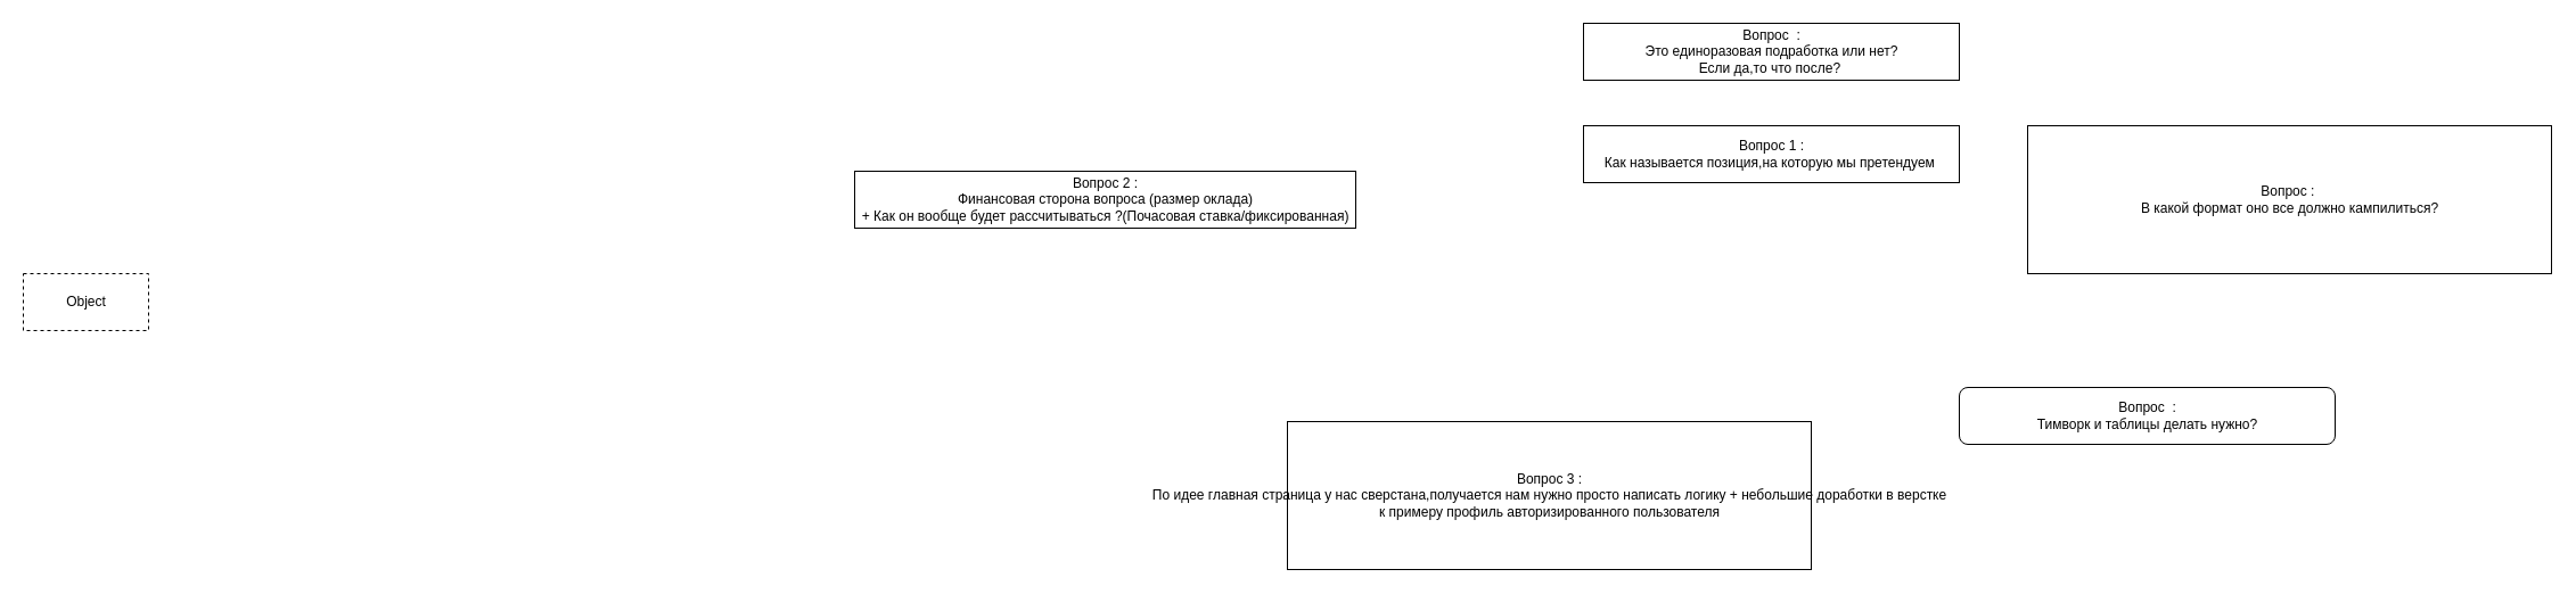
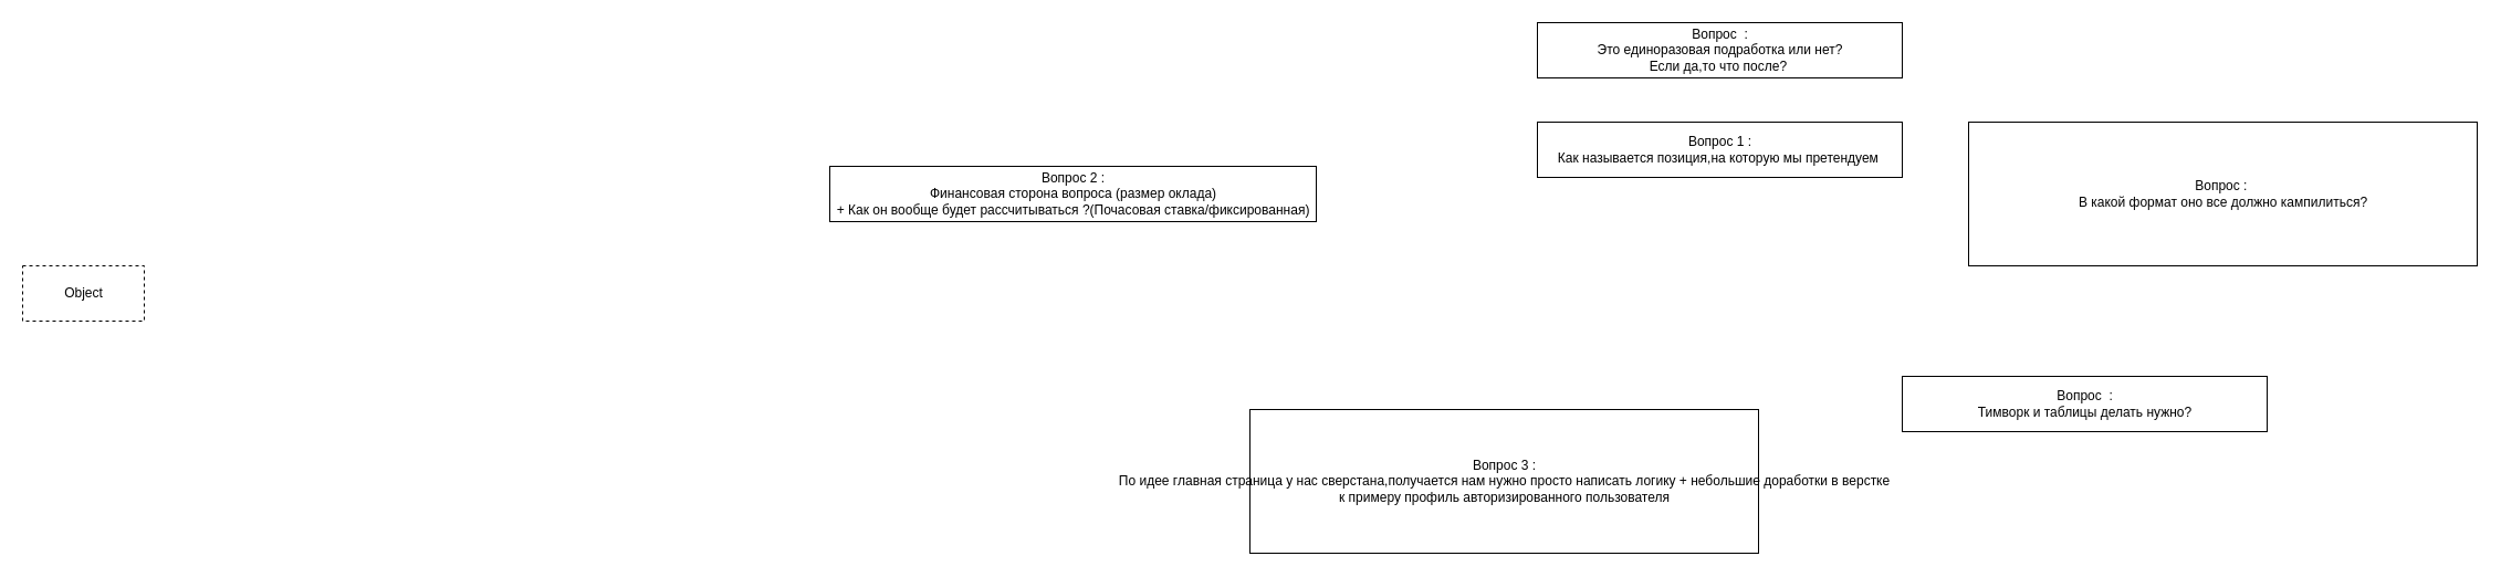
- <mxCell id="7" value="Вопрос&amp;nbsp; :&lt;br&gt;Тимворк и таблицы делать нужно?" style="html=1;rounded=1;" vertex="1" parent="1"><mxGeometry x="1720" y="340" width="330" height="50" as="geometry" /></mxCell>
+ <mxCell id="7" value="Вопрос&amp;nbsp; :&lt;br&gt;Тимворк и таблицы делать нужно?" style="html=1;" vertex="1" parent="1"><mxGeometry x="1720" y="340" width="330" height="50" as="geometry" /></mxCell>
